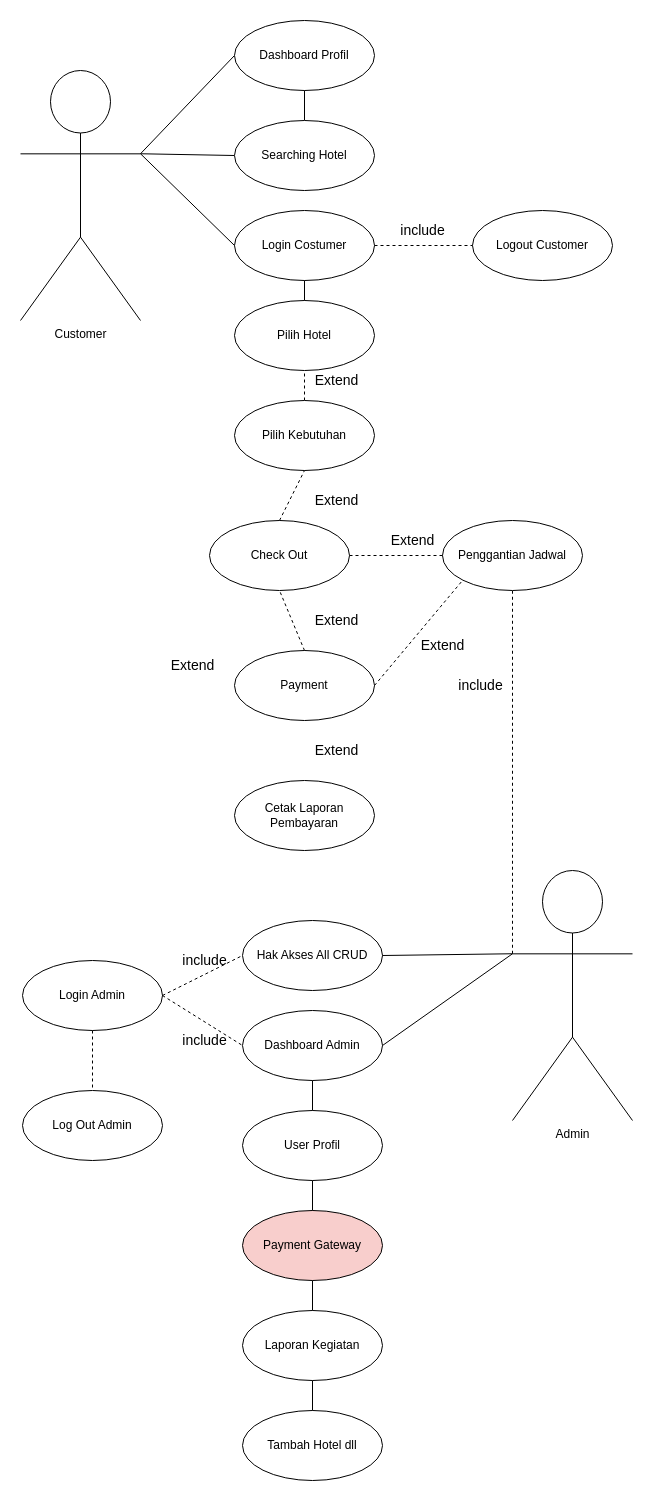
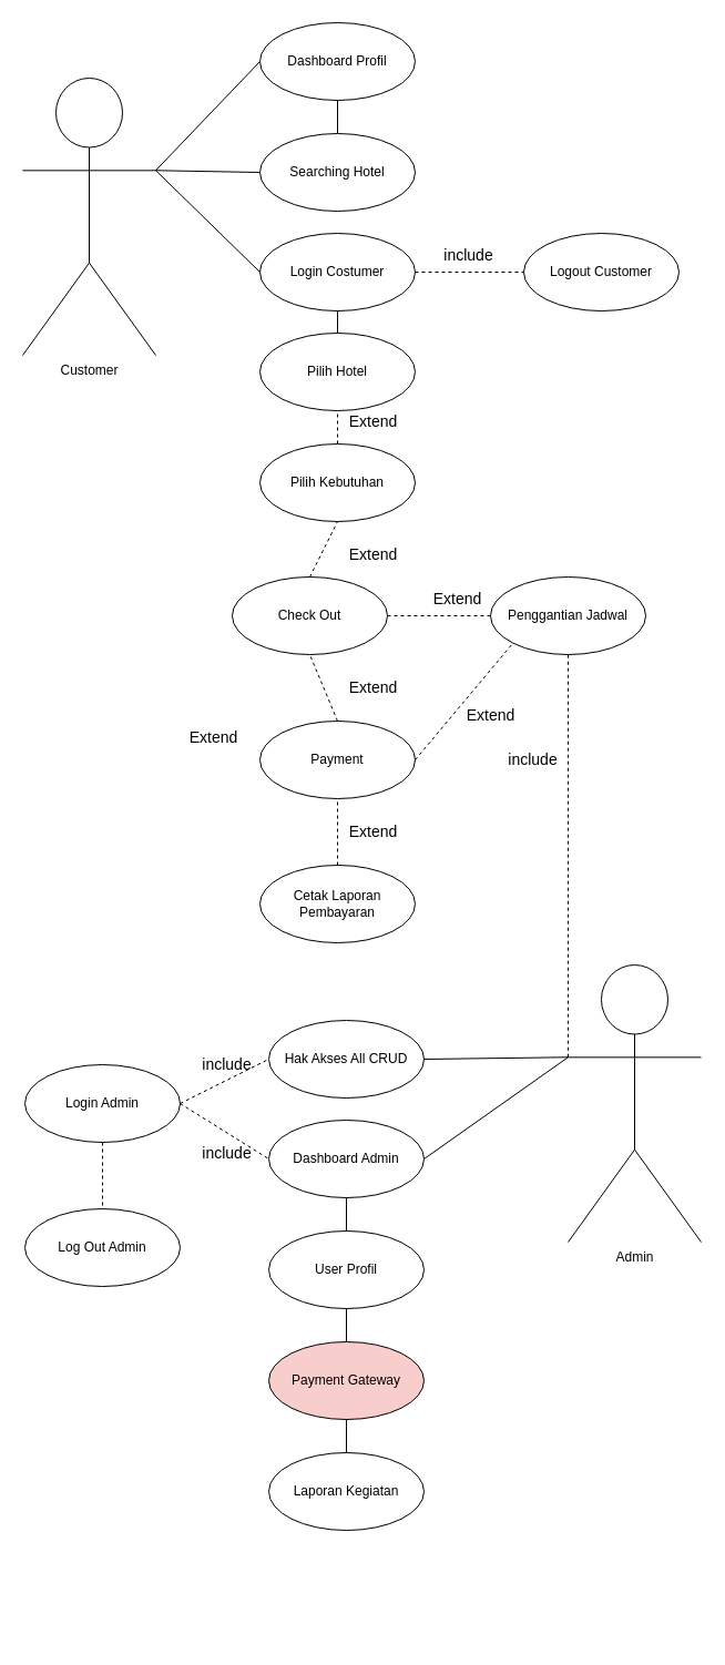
+ <mxCell id="49" value="" style="endArrow=none;dashed=1;html=1;rounded=0;exitX=0.5;exitY=0;exitDx=0;exitDy=0;entryX=0.5;entryY=1;entryDx=0;entryDy=0;" edge="1" parent="1" source="48" target="28"><mxGeometry width="50" height="50" relative="1" as="geometry"><mxPoint x="305" y="770" as="sourcePoint" /><mxPoint x="296" y="720" as="targetPoint" /></mxGeometry></mxCell>
- <mxCell id="46" value="" style="endArrow=none;html=1;rounded=0;fontSize=12;entryX=0.5;entryY=1;entryDx=0;entryDy=0;exitX=0.5;exitY=0;exitDx=0;exitDy=0;" edge="1" parent="1" source="45" target="41"><mxGeometry width="50" height="50" relative="1" as="geometry"><mxPoint x="322" y="1320" as="sourcePoint" /><mxPoint x="322" y="1290" as="targetPoint" /></mxGeometry></mxCell>
- <mxCell id="45" value="Tambah Hotel dll" style="ellipse;whiteSpace=wrap;html=1;" vertex="1" parent="1"><mxGeometry x="242" y="1410" width="140" height="70" as="geometry" /></mxCell>
